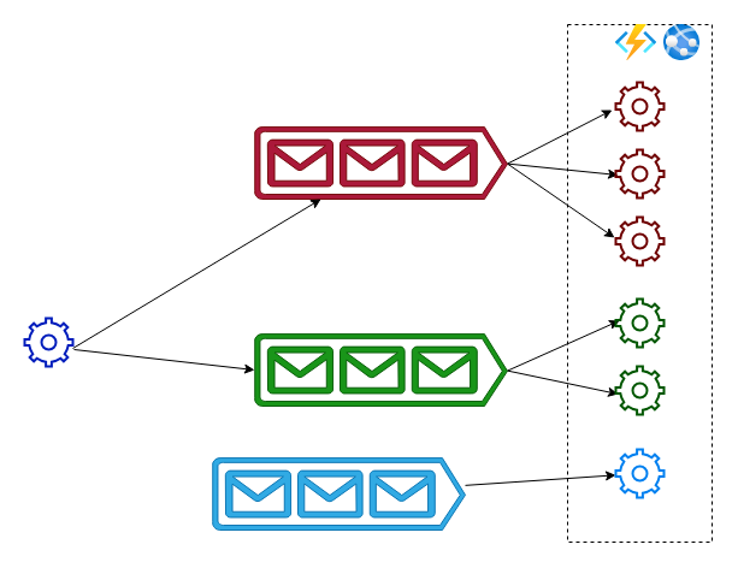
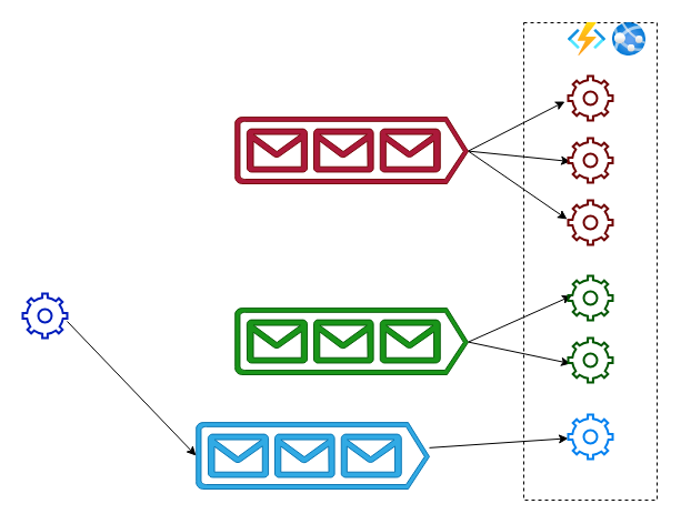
- <mxCell id="21" style="edgeStyle=none;html=1;exitX=1;exitY=0.625;exitDx=0;exitDy=0;exitPerimeter=0;" edge="1" parent="1" source="22" target="5"><mxGeometry relative="1" as="geometry"><mxPoint x="100" y="270" as="sourcePoint" /></mxGeometry></mxCell>
+ <mxCell id="21" style="edgeStyle=none;html=1;entryX=0;entryY=0.5;entryDx=0;entryDy=0;entryPerimeter=0;exitX=1;exitY=0.625;exitDx=0;exitDy=0;exitPerimeter=0;" edge="1" parent="1" source="22" target="10"><mxGeometry relative="1" as="geometry"><mxPoint x="100" y="270" as="sourcePoint" /></mxGeometry></mxCell>
- <mxCell id="20" style="edgeStyle=none;html=1;entryX=0;entryY=0.5;entryDx=0;entryDy=0;entryPerimeter=0;exitX=1.025;exitY=0.65;exitDx=0;exitDy=0;exitPerimeter=0;" edge="1" parent="1" source="22" target="8"><mxGeometry relative="1" as="geometry" /></mxCell>
